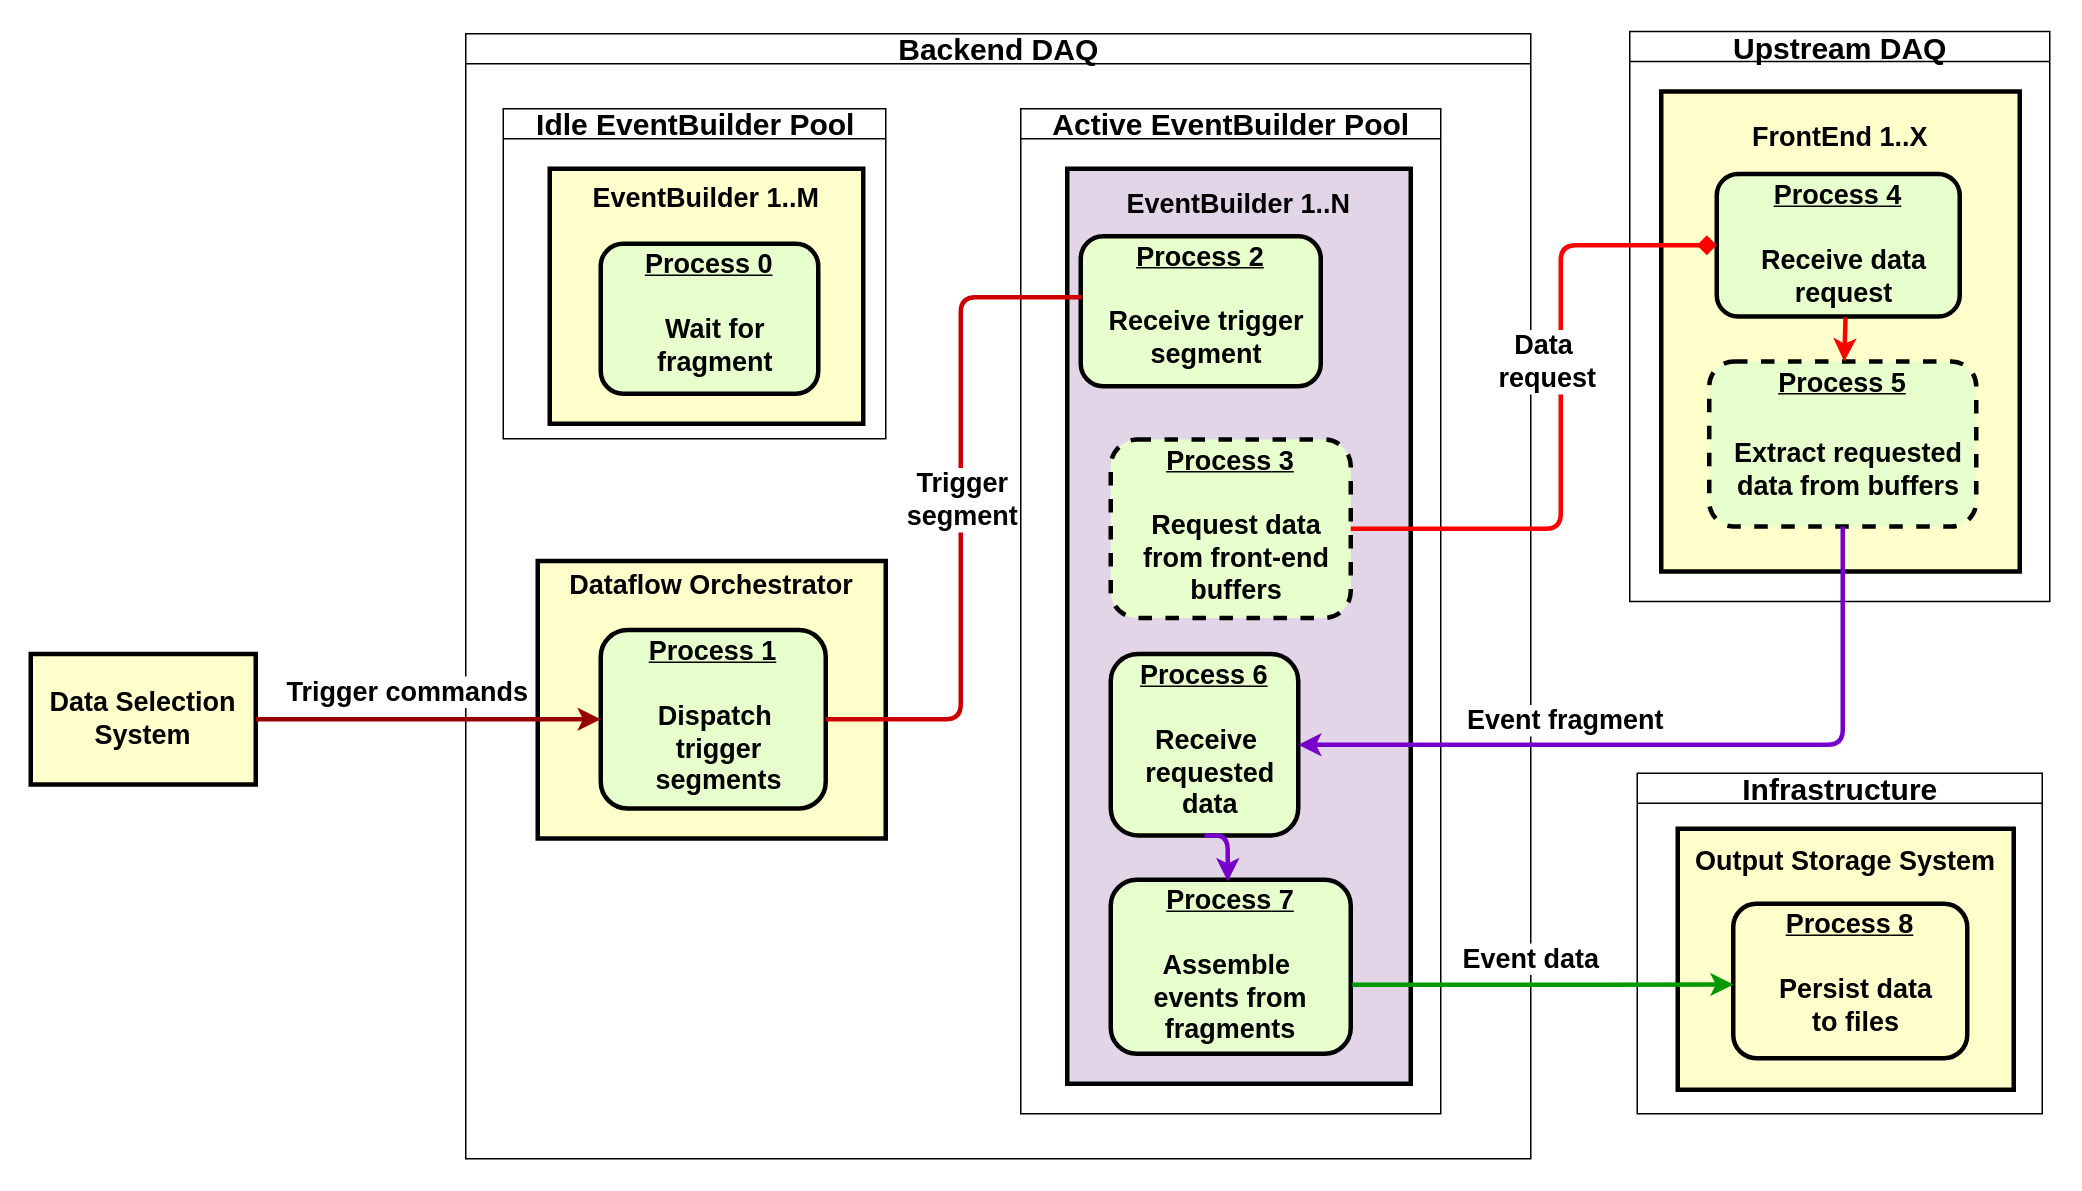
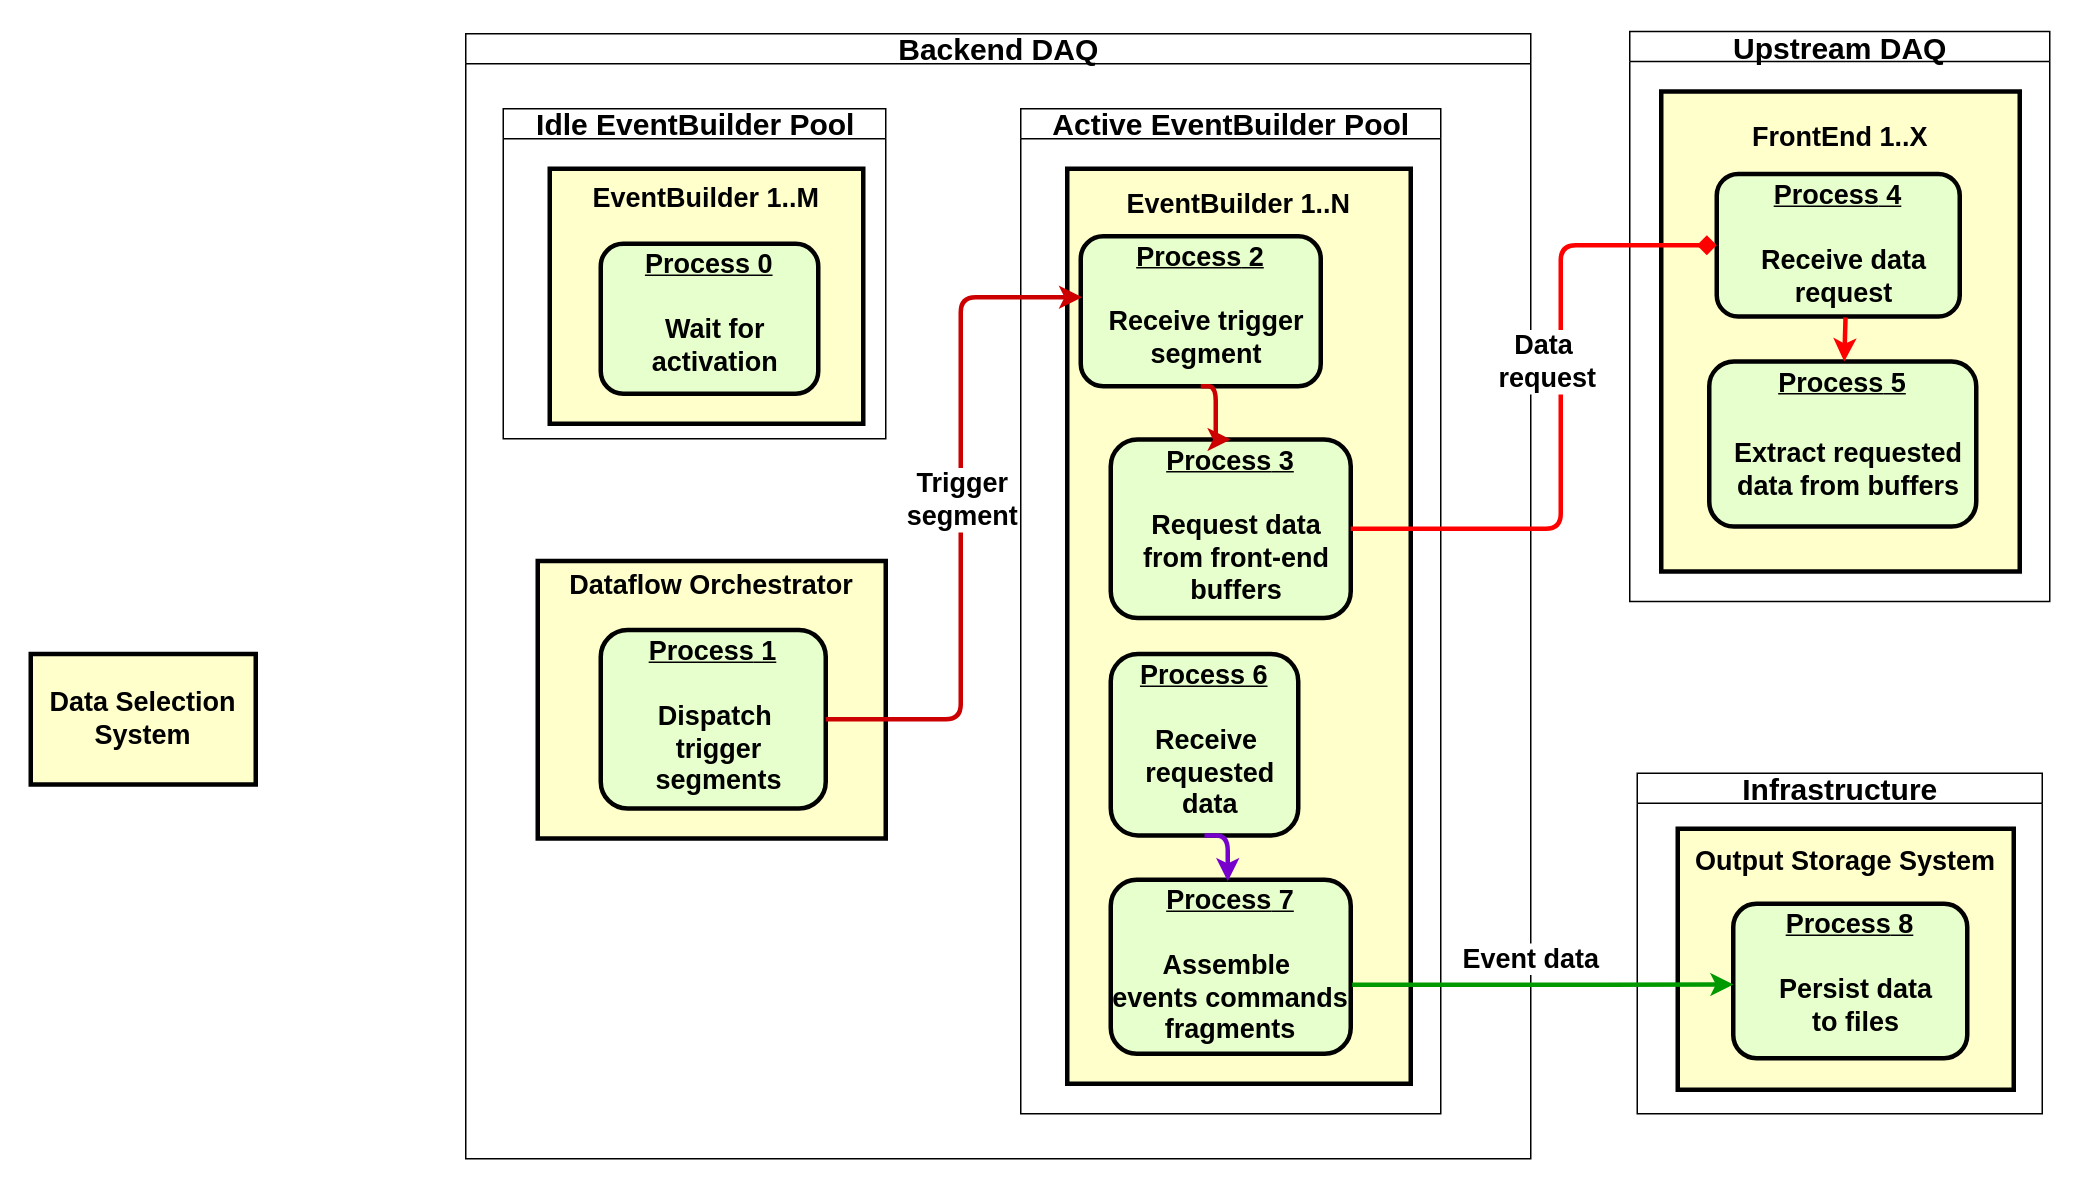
- <mxCell id="8" value="&lt;p style=&quot;margin: 4px 0px 0px ; text-align: center ; text-decoration: underline ; font-size: 18px&quot;&gt;&lt;strong&gt;&lt;font style=&quot;font-size: 18px&quot;&gt;&lt;strong&gt;Process&lt;/strong&gt;&amp;nbsp;0&lt;br&gt;&lt;/font&gt;&lt;/strong&gt;&lt;/p&gt;&lt;p style=&quot;margin: 0px 0px 0px 8px ; font-size: 18px&quot;&gt;&lt;font style=&quot;font-size: 18px&quot;&gt;&lt;br&gt;&lt;/font&gt;&lt;/p&gt;&lt;p style=&quot;margin: 0px 0px 0px 8px ; font-size: 18px&quot;&gt;&lt;font style=&quot;font-size: 18px&quot;&gt;Wait for &lt;br&gt;fragment&lt;/font&gt;&lt;/p&gt;" style="verticalAlign=middle;align=center;overflow=fill;fontSize=12;fontFamily=Helvetica;html=1;rounded=1;fontStyle=1;strokeWidth=3;fillColor=#E6FFCC" vertex="1" parent="6"><mxGeometry x="65" y="90" width="145" height="100" as="geometry" /></mxCell>
+ <mxCell id="8" value="&lt;p style=&quot;margin: 4px 0px 0px ; text-align: center ; text-decoration: underline ; font-size: 18px&quot;&gt;&lt;strong&gt;&lt;font style=&quot;font-size: 18px&quot;&gt;&lt;strong&gt;Process&lt;/strong&gt;&amp;nbsp;0&lt;br&gt;&lt;/font&gt;&lt;/strong&gt;&lt;/p&gt;&lt;p style=&quot;margin: 0px 0px 0px 8px ; font-size: 18px&quot;&gt;&lt;font style=&quot;font-size: 18px&quot;&gt;&lt;br&gt;&lt;/font&gt;&lt;/p&gt;&lt;p style=&quot;margin: 0px 0px 0px 8px ; font-size: 18px&quot;&gt;&lt;font style=&quot;font-size: 18px&quot;&gt;Wait for &lt;br&gt;activation&lt;/font&gt;&lt;/p&gt;" style="verticalAlign=middle;align=center;overflow=fill;fontSize=12;fontFamily=Helvetica;html=1;rounded=1;fontStyle=1;strokeWidth=3;fillColor=#E6FFCC" vertex="1" parent="6"><mxGeometry x="65" y="90" width="145" height="100" as="geometry" /></mxCell>
- <mxCell id="17" value="" style="edgeStyle=elbowEdgeStyle;elbow=horizontal;strokeColor=#CC0000;strokeWidth=3;entryX=0.006;entryY=0.407;entryDx=0;entryDy=0;exitX=1;exitY=0.5;exitDx=0;exitDy=0;entryPerimeter=0;endArrow=none;" edge="1" parent="3" source="5" target="11"><mxGeometry width="100" height="100" relative="1" as="geometry"><mxPoint x="250" y="649.5" as="sourcePoint" /><mxPoint x="495" y="649.5" as="targetPoint" /><Array as="points"><mxPoint x="330" y="260" /><mxPoint x="320" y="310" /><mxPoint x="290" y="280" /><mxPoint x="310" y="390" /></Array></mxGeometry></mxCell>
+ <mxCell id="17" value="" style="edgeStyle=elbowEdgeStyle;elbow=horizontal;strokeColor=#CC0000;strokeWidth=3;entryX=0.006;entryY=0.407;entryDx=0;entryDy=0;exitX=1;exitY=0.5;exitDx=0;exitDy=0;entryPerimeter=0;" edge="1" parent="3" source="5" target="11"><mxGeometry width="100" height="100" relative="1" as="geometry"><mxPoint x="250" y="649.5" as="sourcePoint" /><mxPoint x="495" y="649.5" as="targetPoint" /><Array as="points"><mxPoint x="330" y="260" /><mxPoint x="320" y="310" /><mxPoint x="290" y="280" /><mxPoint x="310" y="390" /></Array></mxGeometry></mxCell>
+ <mxCell id="16" value="" style="edgeStyle=elbowEdgeStyle;elbow=horizontal;strokeColor=#CC0000;strokeWidth=3;exitX=0.5;exitY=1;exitDx=0;exitDy=0;entryX=0.5;entryY=0;entryDx=0;entryDy=0;" edge="1" parent="9" source="11" target="12"><mxGeometry width="100" height="100" relative="1" as="geometry"><mxPoint x="111" y="170" as="sourcePoint" /><mxPoint x="111" y="200" as="targetPoint" /><Array as="points" /></mxGeometry></mxCell>
- <mxCell id="24" value="&lt;p style=&quot;margin: 4px 0px 0px ; text-align: center ; text-decoration: underline ; font-size: 18px&quot;&gt;&lt;strong&gt;&lt;font style=&quot;font-size: 18px&quot;&gt;&lt;strong&gt;Process&lt;/strong&gt;&amp;nbsp;5&lt;/font&gt;&lt;/strong&gt;&lt;/p&gt;&lt;p style=&quot;margin: 4px 0px 0px ; text-align: center ; text-decoration: underline ; font-size: 18px&quot;&gt;&lt;strong&gt;&lt;font style=&quot;font-size: 18px&quot;&gt;&lt;br&gt;&lt;/font&gt;&lt;/strong&gt;&lt;/p&gt;&lt;p style=&quot;margin: 0px 0px 0px 8px ; font-size: 18px&quot;&gt;&lt;font style=&quot;font-size: 18px&quot;&gt;Extract requested&lt;br&gt;data from buffers&lt;/font&gt;&lt;/p&gt;" style="verticalAlign=middle;align=center;overflow=fill;fontSize=12;fontFamily=Helvetica;html=1;rounded=1;fontStyle=1;strokeWidth=3;fillColor=#E6FFCC;dashed=1;" vertex="1" parent="21"><mxGeometry x="53" y="220" width="178" height="110" as="geometry" /></mxCell>
+ <mxCell id="24" value="&lt;p style=&quot;margin: 4px 0px 0px ; text-align: center ; text-decoration: underline ; font-size: 18px&quot;&gt;&lt;strong&gt;&lt;font style=&quot;font-size: 18px&quot;&gt;&lt;strong&gt;Process&lt;/strong&gt;&amp;nbsp;5&lt;/font&gt;&lt;/strong&gt;&lt;/p&gt;&lt;p style=&quot;margin: 4px 0px 0px ; text-align: center ; text-decoration: underline ; font-size: 18px&quot;&gt;&lt;strong&gt;&lt;font style=&quot;font-size: 18px&quot;&gt;&lt;br&gt;&lt;/font&gt;&lt;/strong&gt;&lt;/p&gt;&lt;p style=&quot;margin: 0px 0px 0px 8px ; font-size: 18px&quot;&gt;&lt;font style=&quot;font-size: 18px&quot;&gt;Extract requested&lt;br&gt;data from buffers&lt;/font&gt;&lt;/p&gt;" style="verticalAlign=middle;align=center;overflow=fill;fontSize=12;fontFamily=Helvetica;html=1;rounded=1;fontStyle=1;strokeWidth=3;fillColor=#E6FFCC" vertex="1" parent="21"><mxGeometry x="53" y="220" width="178" height="110" as="geometry" /></mxCell>
- <mxCell id="12" value="&lt;p style=&quot;margin: 4px 0px 0px ; text-align: center ; text-decoration: underline ; font-size: 18px&quot;&gt;&lt;strong&gt;&lt;font style=&quot;font-size: 18px&quot;&gt;&lt;strong&gt;Process&lt;/strong&gt;&amp;nbsp;3&lt;br&gt;&lt;/font&gt;&lt;/strong&gt;&lt;/p&gt;&lt;p style=&quot;margin: 0px 0px 0px 8px ; font-size: 18px&quot;&gt;&lt;font style=&quot;font-size: 18px&quot;&gt;&lt;br&gt;&lt;/font&gt;&lt;/p&gt;&lt;p style=&quot;margin: 0px 0px 0px 8px ; font-size: 18px&quot;&gt;&lt;font style=&quot;font-size: 18px&quot;&gt;Request data&lt;br&gt;from front-end&lt;/font&gt;&lt;/p&gt;&lt;p style=&quot;margin: 0px 0px 0px 8px ; font-size: 18px&quot;&gt;&lt;font style=&quot;font-size: 18px&quot;&gt;buffers&lt;/font&gt;&lt;br&gt;&lt;/p&gt;" style="verticalAlign=middle;align=center;overflow=fill;fontSize=12;fontFamily=Helvetica;html=1;rounded=1;fontStyle=1;strokeWidth=3;fillColor=#E6FFCC;dashed=1;" vertex="1" parent="9"><mxGeometry x="60" y="220.5" width="160" height="119" as="geometry" /></mxCell>
+ <mxCell id="12" value="&lt;p style=&quot;margin: 4px 0px 0px ; text-align: center ; text-decoration: underline ; font-size: 18px&quot;&gt;&lt;strong&gt;&lt;font style=&quot;font-size: 18px&quot;&gt;&lt;strong&gt;Process&lt;/strong&gt;&amp;nbsp;3&lt;br&gt;&lt;/font&gt;&lt;/strong&gt;&lt;/p&gt;&lt;p style=&quot;margin: 0px 0px 0px 8px ; font-size: 18px&quot;&gt;&lt;font style=&quot;font-size: 18px&quot;&gt;&lt;br&gt;&lt;/font&gt;&lt;/p&gt;&lt;p style=&quot;margin: 0px 0px 0px 8px ; font-size: 18px&quot;&gt;&lt;font style=&quot;font-size: 18px&quot;&gt;Request data&lt;br&gt;from front-end&lt;/font&gt;&lt;/p&gt;&lt;p style=&quot;margin: 0px 0px 0px 8px ; font-size: 18px&quot;&gt;&lt;font style=&quot;font-size: 18px&quot;&gt;buffers&lt;/font&gt;&lt;br&gt;&lt;/p&gt;" style="verticalAlign=middle;align=center;overflow=fill;fontSize=12;fontFamily=Helvetica;html=1;rounded=1;fontStyle=1;strokeWidth=3;fillColor=#E6FFCC" vertex="1" parent="9"><mxGeometry x="60" y="220.5" width="160" height="119" as="geometry" /></mxCell>
- <mxCell id="10" value="EventBuilder 1..N&#10;&#10;&#10;&#10;&#10;&#10;&#10;&#10;&#10;&#10;&#10;&#10;&#10;&#10;&#10;&#10;&#10;&#10;&#10;&#10;&#10;&#10;&#10;&#10;&#10;&#10;" style="whiteSpace=wrap;align=center;verticalAlign=middle;fontStyle=1;strokeWidth=3;fillColor=#e1d5e7;fontSize=18;" vertex="1" parent="9"><mxGeometry x="31" y="40" width="229" height="610" as="geometry" /></mxCell>
+ <mxCell id="10" value="EventBuilder 1..N&#10;&#10;&#10;&#10;&#10;&#10;&#10;&#10;&#10;&#10;&#10;&#10;&#10;&#10;&#10;&#10;&#10;&#10;&#10;&#10;&#10;&#10;&#10;&#10;&#10;&#10;" style="whiteSpace=wrap;align=center;verticalAlign=middle;fontStyle=1;strokeWidth=3;fillColor=#FFFFCC;fontSize=18;" vertex="1" parent="9"><mxGeometry x="31" y="40" width="229" height="610" as="geometry" /></mxCell>
- <mxCell id="19" value="" style="edgeStyle=elbowEdgeStyle;elbow=horizontal;strokeColor=#990000;strokeWidth=3;entryX=0;entryY=0.5;entryDx=0;entryDy=0;exitX=1;exitY=0.5;exitDx=0;exitDy=0;" edge="1" parent="1" source="2" target="5"><mxGeometry width="100" height="100" relative="1" as="geometry"><mxPoint x="217" y="102" as="sourcePoint" /><mxPoint x="326.5" y="182" as="targetPoint" /><Array as="points"><mxPoint x="280" y="479" /></Array></mxGeometry></mxCell>
- <mxCell id="20" value="&lt;b&gt;&lt;font style=&quot;font-size: 18px&quot;&gt;Trigger commands&lt;/font&gt;&lt;/b&gt;" style="text;html=1;resizable=0;points=[];align=center;verticalAlign=middle;labelBackgroundColor=#ffffff;fontSize=14;" vertex="1" connectable="0" parent="19"><mxGeometry x="0.324" y="-4" relative="1" as="geometry"><mxPoint x="-51.5" y="-23" as="offset" /></mxGeometry></mxCell>
- <mxCell id="31" value="" style="edgeStyle=elbowEdgeStyle;elbow=horizontal;strokeColor=#7700CC;strokeWidth=3;entryX=1;entryY=0.5;entryDx=0;entryDy=0;exitX=0.5;exitY=1;exitDx=0;exitDy=0;fillColor=#aa00ff;" edge="1" parent="1" source="24" target="13"><mxGeometry width="100" height="100" relative="1" as="geometry"><mxPoint x="953" y="343.5" as="sourcePoint" /><mxPoint x="1207" y="157" as="targetPoint" /><Array as="points"><mxPoint x="1228" y="422" /><mxPoint x="1100" y="252" /></Array></mxGeometry></mxCell>
- <mxCell id="32" value="&lt;b&gt;&lt;font style=&quot;font-size: 18px&quot;&gt;Event fragment&lt;/font&gt;&lt;/b&gt;" style="text;html=1;resizable=0;points=[];align=center;verticalAlign=middle;labelBackgroundColor=#ffffff;fontSize=14;" vertex="1" connectable="0" parent="31"><mxGeometry x="0.324" y="-4" relative="1" as="geometry"><mxPoint x="6" y="-13" as="offset" /></mxGeometry></mxCell>
- <mxCell id="14" value="&lt;p style=&quot;margin: 4px 0px 0px ; text-align: center ; text-decoration: underline ; font-size: 18px&quot;&gt;&lt;strong&gt;&lt;font style=&quot;font-size: 18px&quot;&gt;&lt;strong&gt;Process&lt;/strong&gt;&amp;nbsp;7&lt;br&gt;&lt;/font&gt;&lt;/strong&gt;&lt;/p&gt;&lt;p style=&quot;margin: 0px 0px 0px 8px ; font-size: 18px&quot;&gt;&lt;font style=&quot;font-size: 18px&quot;&gt;&lt;br&gt;&lt;/font&gt;&lt;/p&gt;&lt;p style=&quot;margin: 0px 0px 0px 8px ; font-size: 18px&quot;&gt;&lt;/p&gt;&lt;font style=&quot;font-size: 18px&quot;&gt;Assemble&amp;nbsp;&lt;br&gt;events from&lt;br&gt;fragments&lt;/font&gt;" style="verticalAlign=middle;align=center;overflow=fill;fontSize=12;fontFamily=Helvetica;html=1;rounded=1;fontStyle=1;strokeWidth=3;fillColor=#E6FFCC" vertex="1" parent="9"><mxGeometry x="60" y="514" width="160" height="116" as="geometry" /></mxCell>
+ <mxCell id="14" value="&lt;p style=&quot;margin: 4px 0px 0px ; text-align: center ; text-decoration: underline ; font-size: 18px&quot;&gt;&lt;strong&gt;&lt;font style=&quot;font-size: 18px&quot;&gt;&lt;strong&gt;Process&lt;/strong&gt;&amp;nbsp;7&lt;br&gt;&lt;/font&gt;&lt;/strong&gt;&lt;/p&gt;&lt;p style=&quot;margin: 0px 0px 0px 8px ; font-size: 18px&quot;&gt;&lt;font style=&quot;font-size: 18px&quot;&gt;&lt;br&gt;&lt;/font&gt;&lt;/p&gt;&lt;p style=&quot;margin: 0px 0px 0px 8px ; font-size: 18px&quot;&gt;&lt;/p&gt;&lt;font style=&quot;font-size: 18px&quot;&gt;Assemble&amp;nbsp;&lt;br&gt;events commands&lt;br&gt;fragments&lt;/font&gt;" style="verticalAlign=middle;align=center;overflow=fill;fontSize=12;fontFamily=Helvetica;html=1;rounded=1;fontStyle=1;strokeWidth=3;fillColor=#E6FFCC" vertex="1" parent="9"><mxGeometry x="60" y="514" width="160" height="116" as="geometry" /></mxCell>
- <mxCell id="28" value="&lt;p style=&quot;margin: 4px 0px 0px ; text-align: center ; text-decoration: underline ; font-size: 18px&quot;&gt;&lt;strong&gt;&lt;font style=&quot;font-size: 18px&quot;&gt;&lt;strong&gt;Process&lt;/strong&gt;&amp;nbsp;8&lt;br&gt;&lt;/font&gt;&lt;/strong&gt;&lt;/p&gt;&lt;p style=&quot;margin: 0px 0px 0px 8px ; font-size: 18px&quot;&gt;&lt;font style=&quot;font-size: 18px&quot;&gt;&lt;br&gt;&lt;/font&gt;&lt;/p&gt;&lt;p style=&quot;margin: 0px 0px 0px 8px ; font-size: 18px&quot;&gt;&lt;font style=&quot;font-size: 18px&quot;&gt;Persist data&lt;br&gt;to files&lt;/font&gt;&lt;/p&gt;" style="verticalAlign=middle;align=center;overflow=fill;fontSize=12;fontFamily=Helvetica;html=1;rounded=1;fontStyle=1;strokeWidth=3;fillColor=#ffffcc;" vertex="1" parent="26"><mxGeometry x="64" y="87" width="156" height="103" as="geometry" /></mxCell>
+ <mxCell id="28" value="&lt;p style=&quot;margin: 4px 0px 0px ; text-align: center ; text-decoration: underline ; font-size: 18px&quot;&gt;&lt;strong&gt;&lt;font style=&quot;font-size: 18px&quot;&gt;&lt;strong&gt;Process&lt;/strong&gt;&amp;nbsp;8&lt;br&gt;&lt;/font&gt;&lt;/strong&gt;&lt;/p&gt;&lt;p style=&quot;margin: 0px 0px 0px 8px ; font-size: 18px&quot;&gt;&lt;font style=&quot;font-size: 18px&quot;&gt;&lt;br&gt;&lt;/font&gt;&lt;/p&gt;&lt;p style=&quot;margin: 0px 0px 0px 8px ; font-size: 18px&quot;&gt;&lt;font style=&quot;font-size: 18px&quot;&gt;Persist data&lt;br&gt;to files&lt;/font&gt;&lt;/p&gt;" style="verticalAlign=middle;align=center;overflow=fill;fontSize=12;fontFamily=Helvetica;html=1;rounded=1;fontStyle=1;strokeWidth=3;fillColor=#E6FFCC" vertex="1" parent="26"><mxGeometry x="64" y="87" width="156" height="103" as="geometry" /></mxCell>
